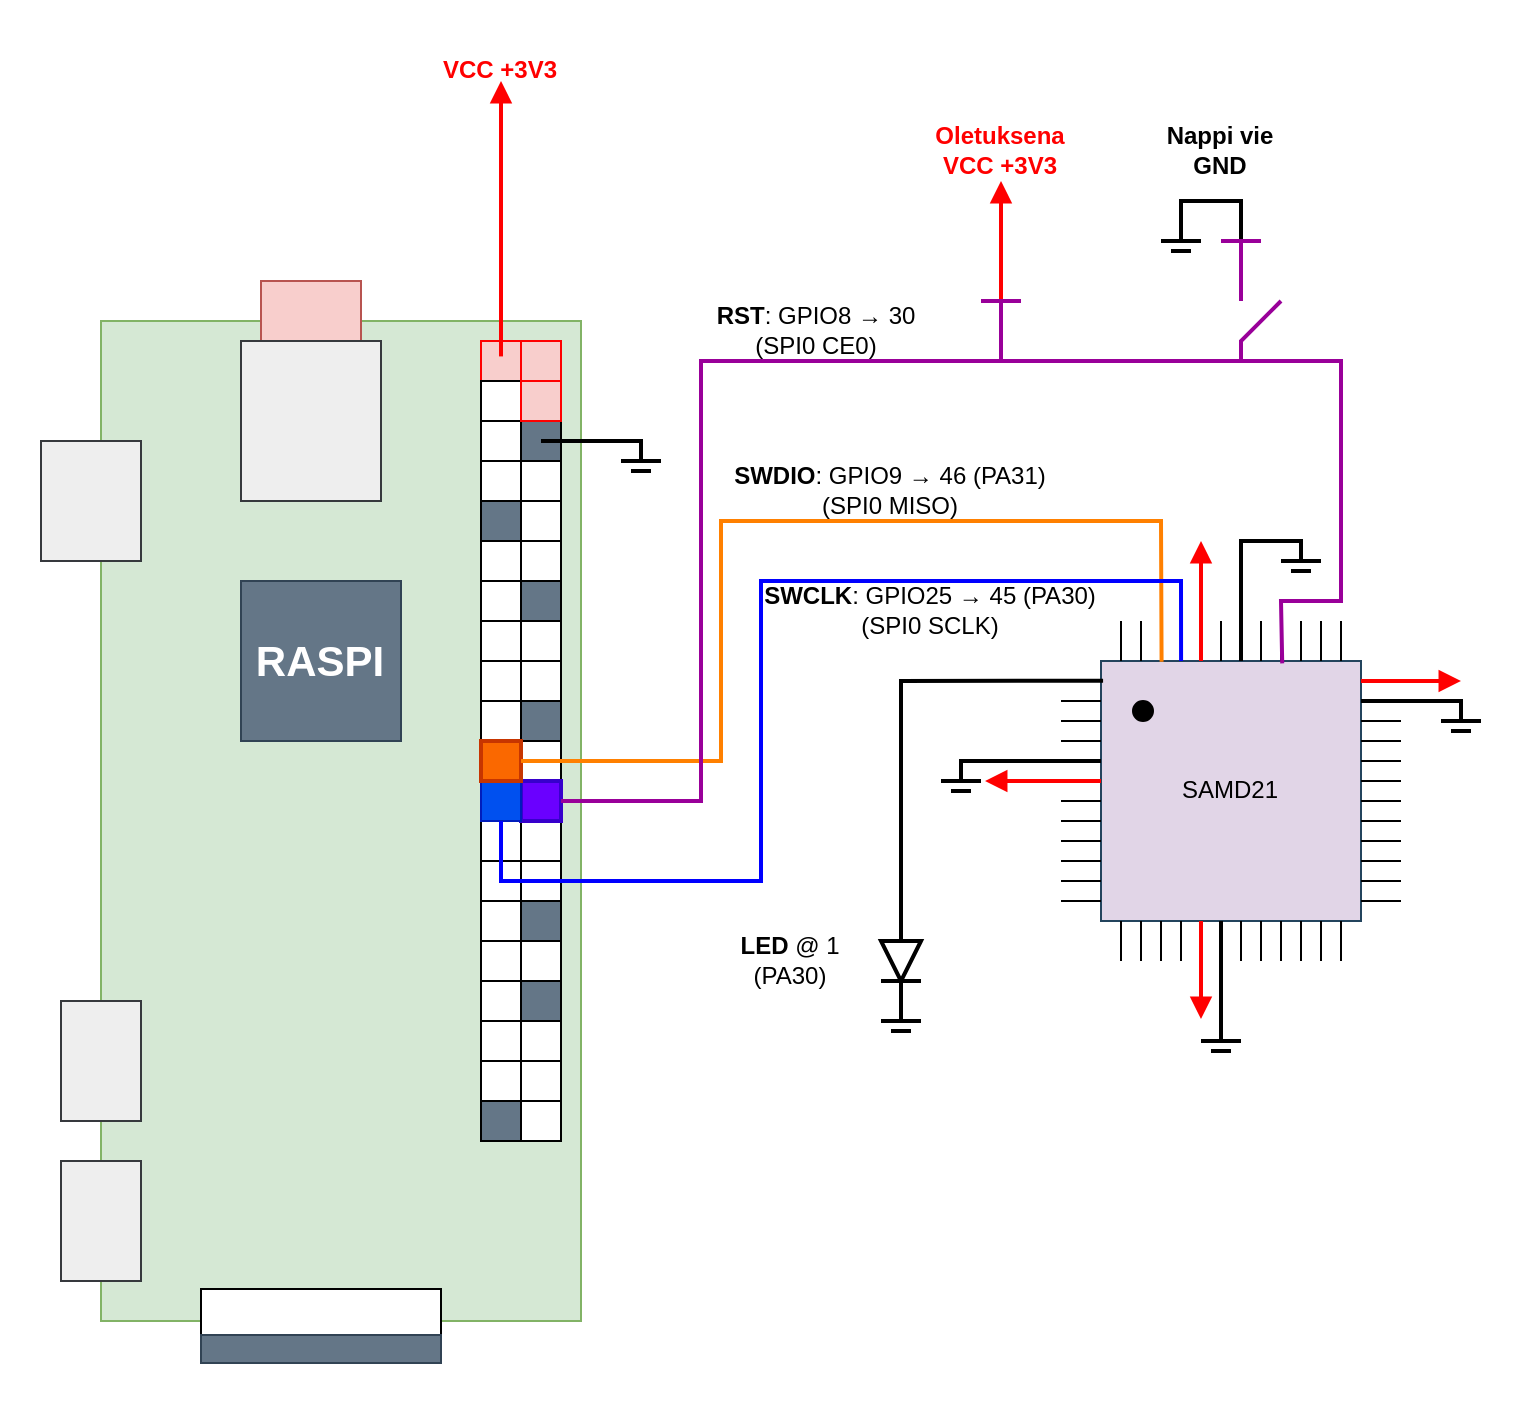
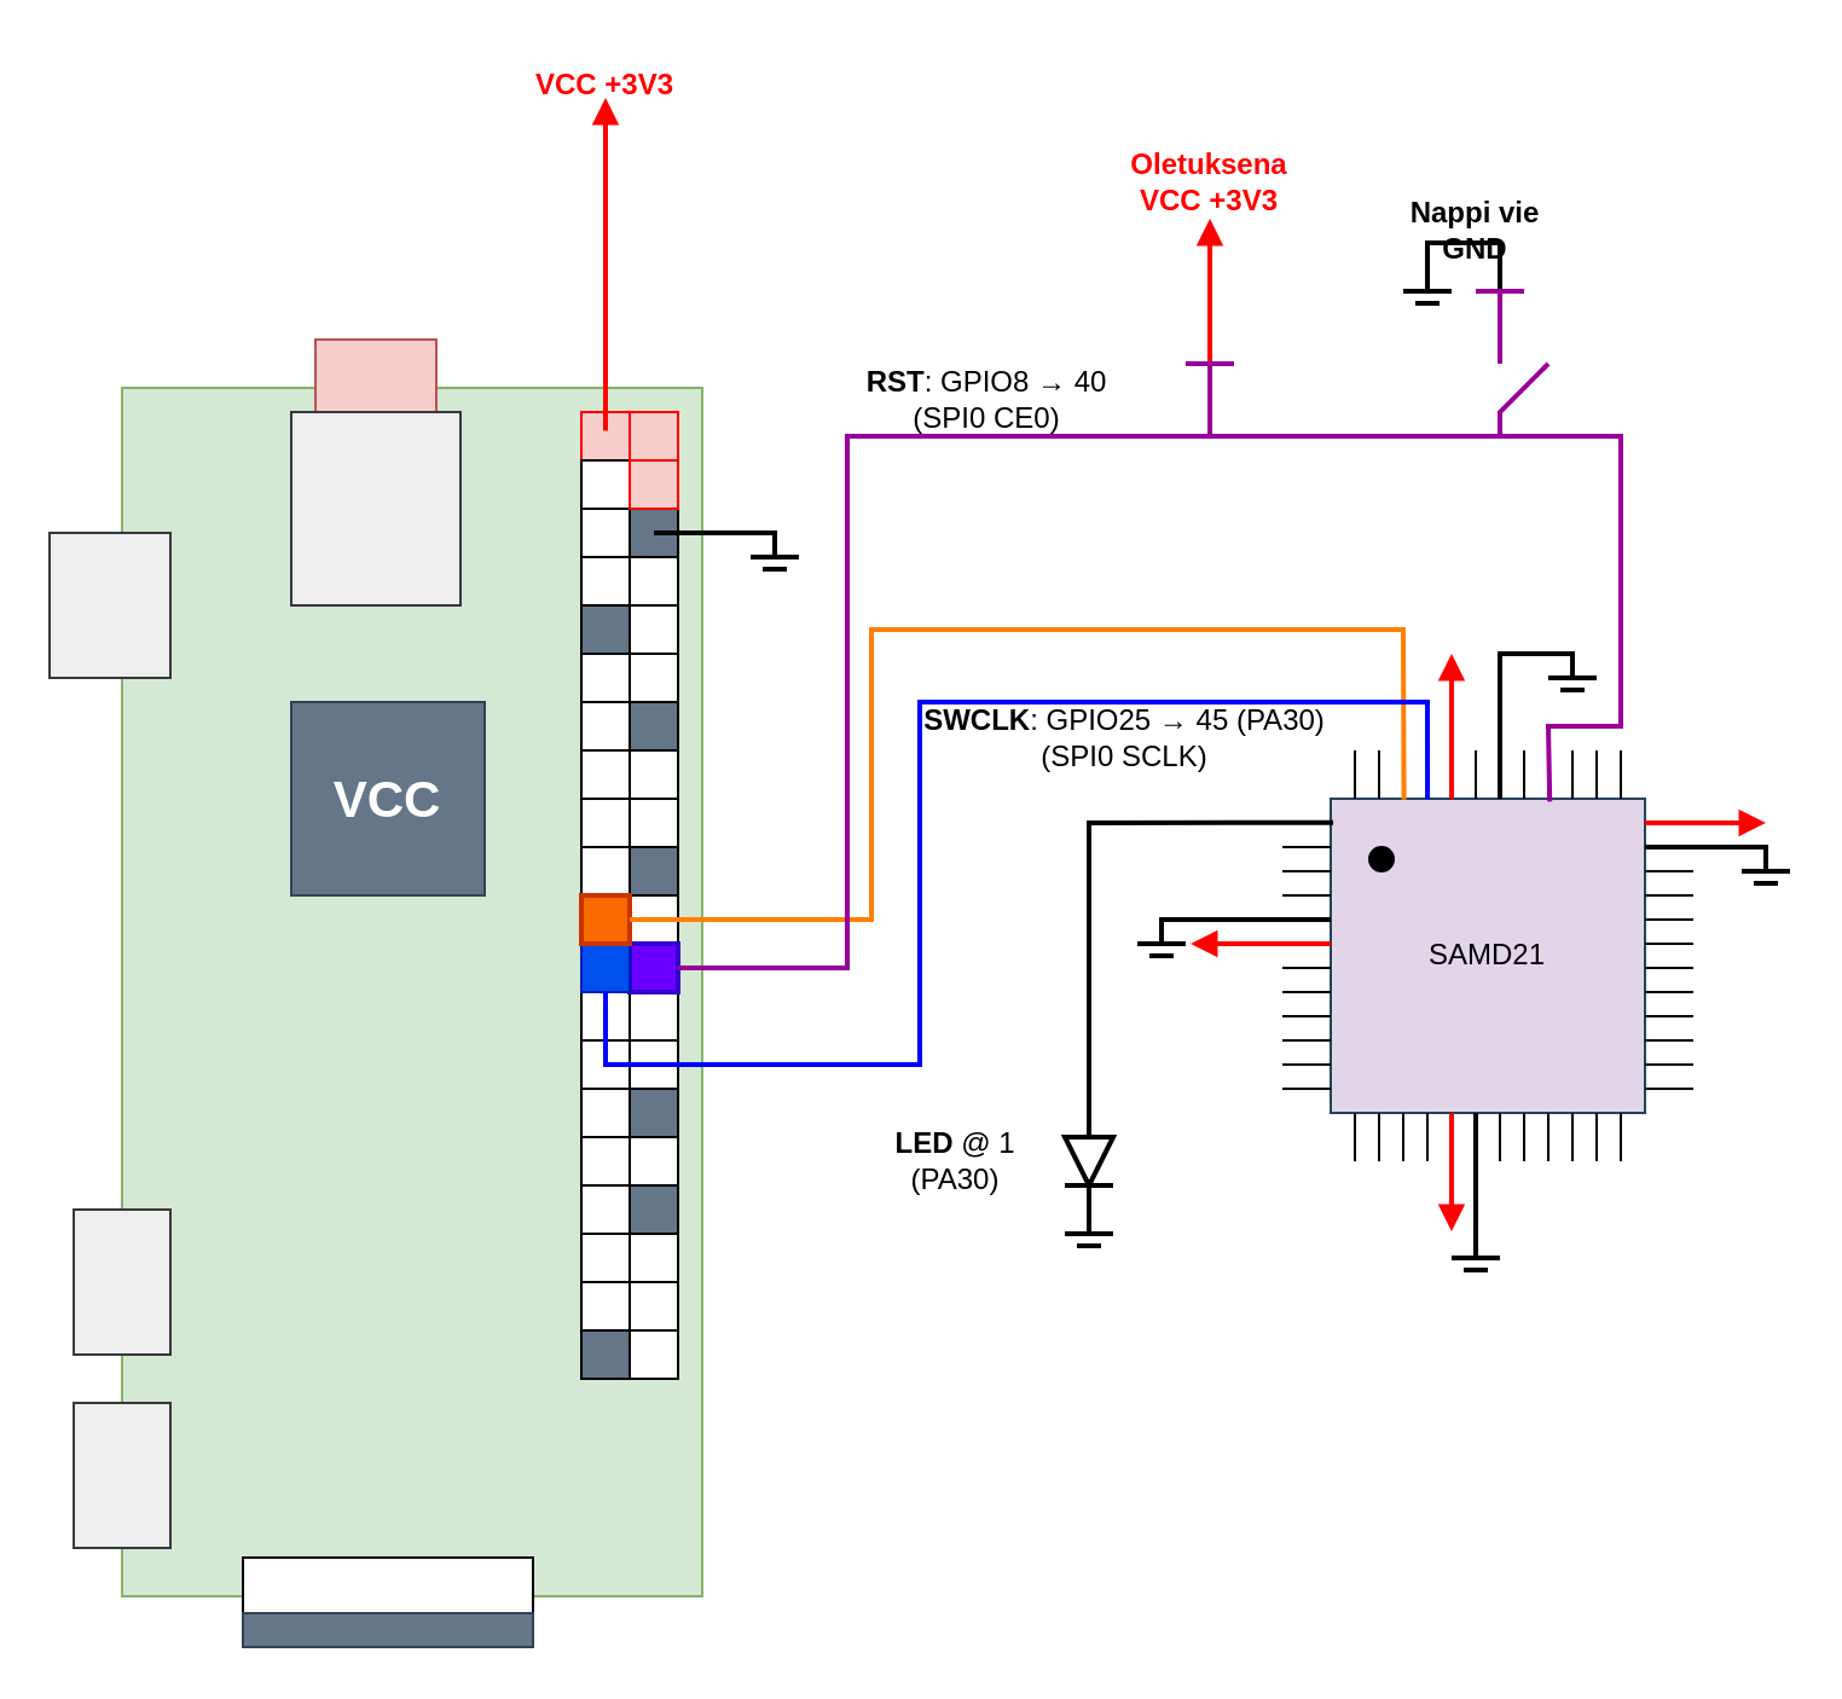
- <mxCell id="76" value="Nappi vie GND" style="text;html=1;strokeColor=none;fillColor=none;align=center;verticalAlign=middle;whiteSpace=wrap;rounded=0;fontStyle=1" parent="1" vertex="1"><mxGeometry x="580" y="60" width="60" height="30" as="geometry" /></mxCell>
+ <mxCell id="76" value="Nappi vie GND" style="text;html=1;strokeColor=none;fillColor=none;align=center;verticalAlign=middle;whiteSpace=wrap;rounded=0;fontStyle=1" parent="1" vertex="1"><mxGeometry x="580" y="80" width="60" height="30" as="geometry" /></mxCell>
- <mxCell id="70" value="&lt;div&gt;&lt;b&gt;RST&lt;/b&gt;: GPIO8 → 30&lt;/div&gt;&lt;div&gt;(SPI0 CE0)&lt;br&gt;&lt;/div&gt;" style="text;html=1;strokeColor=none;fillColor=none;align=center;verticalAlign=middle;whiteSpace=wrap;rounded=0;" parent="1" vertex="1"><mxGeometry x="350" y="150" width="116" height="30" as="geometry" /></mxCell>
+ <mxCell id="70" value="&lt;div&gt;&lt;b&gt;RST&lt;/b&gt;: GPIO8 → 40&lt;/div&gt;&lt;div&gt;(SPI0 CE0)&lt;br&gt;&lt;/div&gt;" style="text;html=1;strokeColor=none;fillColor=none;align=center;verticalAlign=middle;whiteSpace=wrap;rounded=0;" parent="1" vertex="1"><mxGeometry x="350" y="150" width="116" height="30" as="geometry" /></mxCell>
- <mxCell id="71" value="&lt;b&gt;SWDIO&lt;/b&gt;: GPIO9 → 46 (PA31)&lt;br&gt;(SPI0 MISO)" style="text;html=1;strokeColor=none;fillColor=none;align=center;verticalAlign=middle;whiteSpace=wrap;rounded=0;" parent="1" vertex="1"><mxGeometry x="360" y="230" width="170" height="30" as="geometry" /></mxCell>
- <mxCell id="50" value="RASPI" style="text;html=1;strokeColor=none;fillColor=none;align=center;verticalAlign=middle;whiteSpace=wrap;rounded=0;fontStyle=1;fontColor=#FFFFFF;fontSize=21;" parent="3" vertex="1"><mxGeometry x="110" y="175" width="60" height="30" as="geometry" /></mxCell>
+ <mxCell id="50" value="VCC" style="text;html=1;strokeColor=none;fillColor=none;align=center;verticalAlign=middle;whiteSpace=wrap;rounded=0;fontStyle=1;fontColor=#FFFFFF;fontSize=21;" parent="3" vertex="1"><mxGeometry x="110" y="175" width="60" height="30" as="geometry" /></mxCell>
